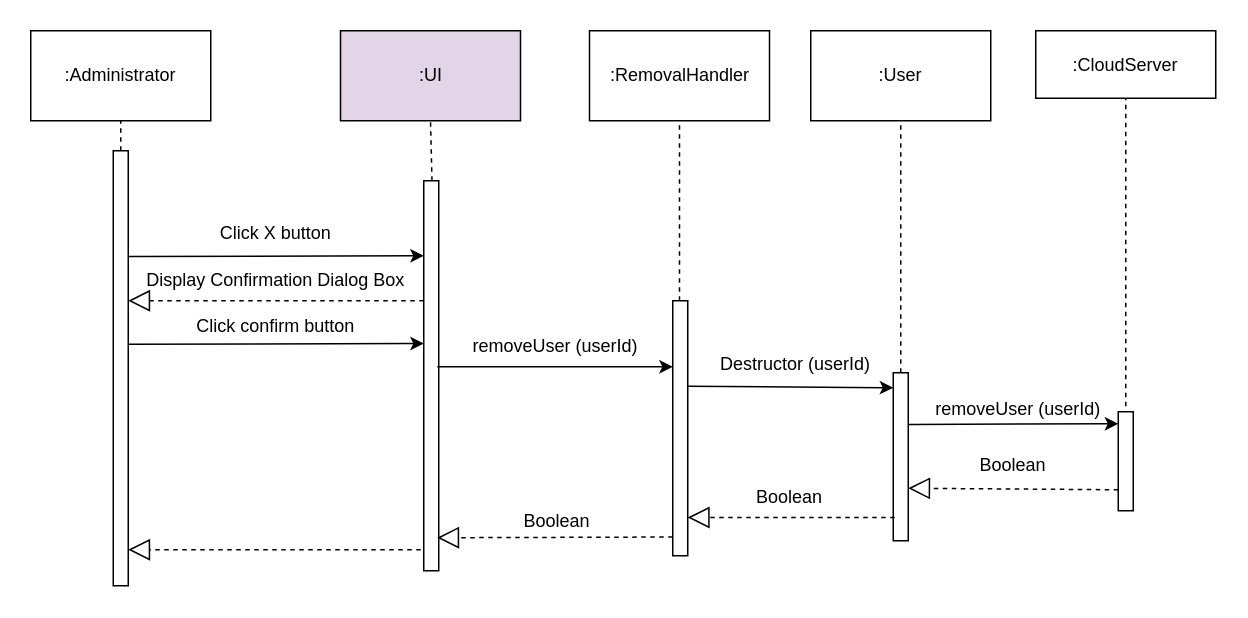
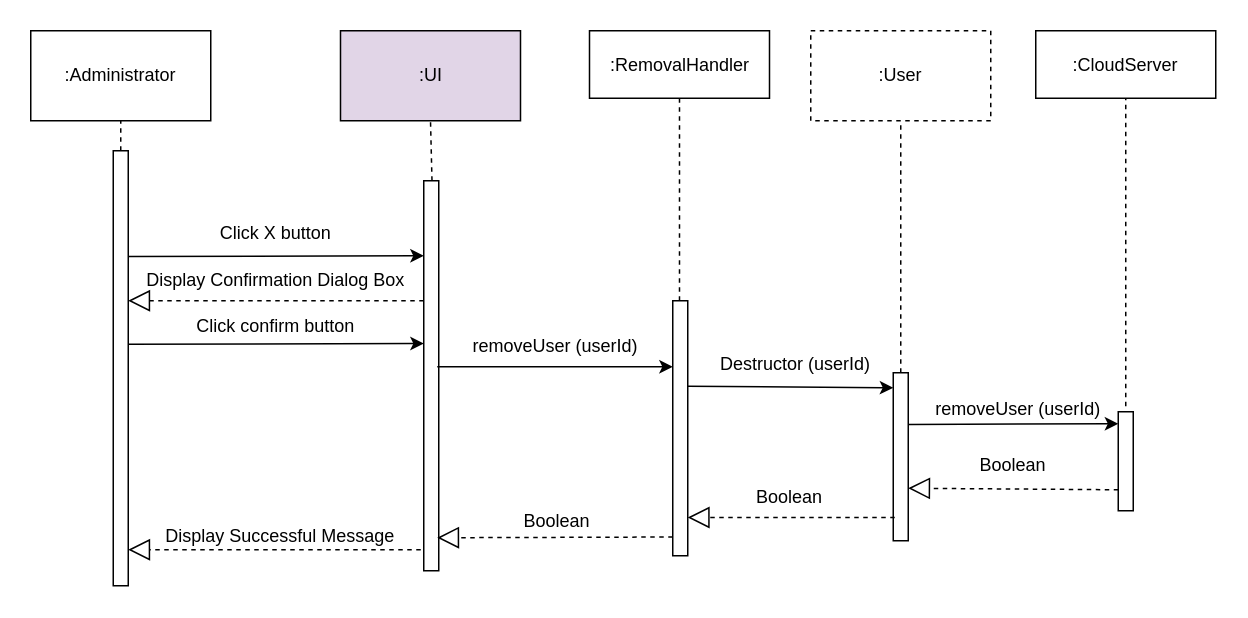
- <mxCell id="8" value=":&lt;span&gt;RemovalHandler&lt;/span&gt;&lt;br&gt;" style="rounded=0;whiteSpace=wrap;html=1;" parent="1" vertex="1"><mxGeometry x="392.5" y="20" width="120" height="60" as="geometry" /></mxCell>
+ <mxCell id="8" value=":&lt;span&gt;RemovalHandler&lt;/span&gt;&lt;br&gt;" style="rounded=0;whiteSpace=wrap;html=1;" parent="1" vertex="1"><mxGeometry x="392.5" y="20" width="120" height="45" as="geometry" /></mxCell>
- <mxCell id="27" value=":User&lt;br&gt;" style="rounded=0;whiteSpace=wrap;html=1;" parent="1" vertex="1"><mxGeometry x="540" y="20" width="120" height="60" as="geometry" /></mxCell>
+ <mxCell id="27" value=":User&lt;br&gt;" style="rounded=0;whiteSpace=wrap;html=1;dashed=1;" parent="1" vertex="1"><mxGeometry x="540" y="20" width="120" height="60" as="geometry" /></mxCell>
+ <mxCell id="25" value="Display Successful Message" style="text;html=1;strokeColor=none;fillColor=none;align=center;verticalAlign=middle;whiteSpace=wrap;rounded=0;" parent="1" vertex="1"><mxGeometry x="108" y="347" width="157" height="20" as="geometry" /></mxCell>
